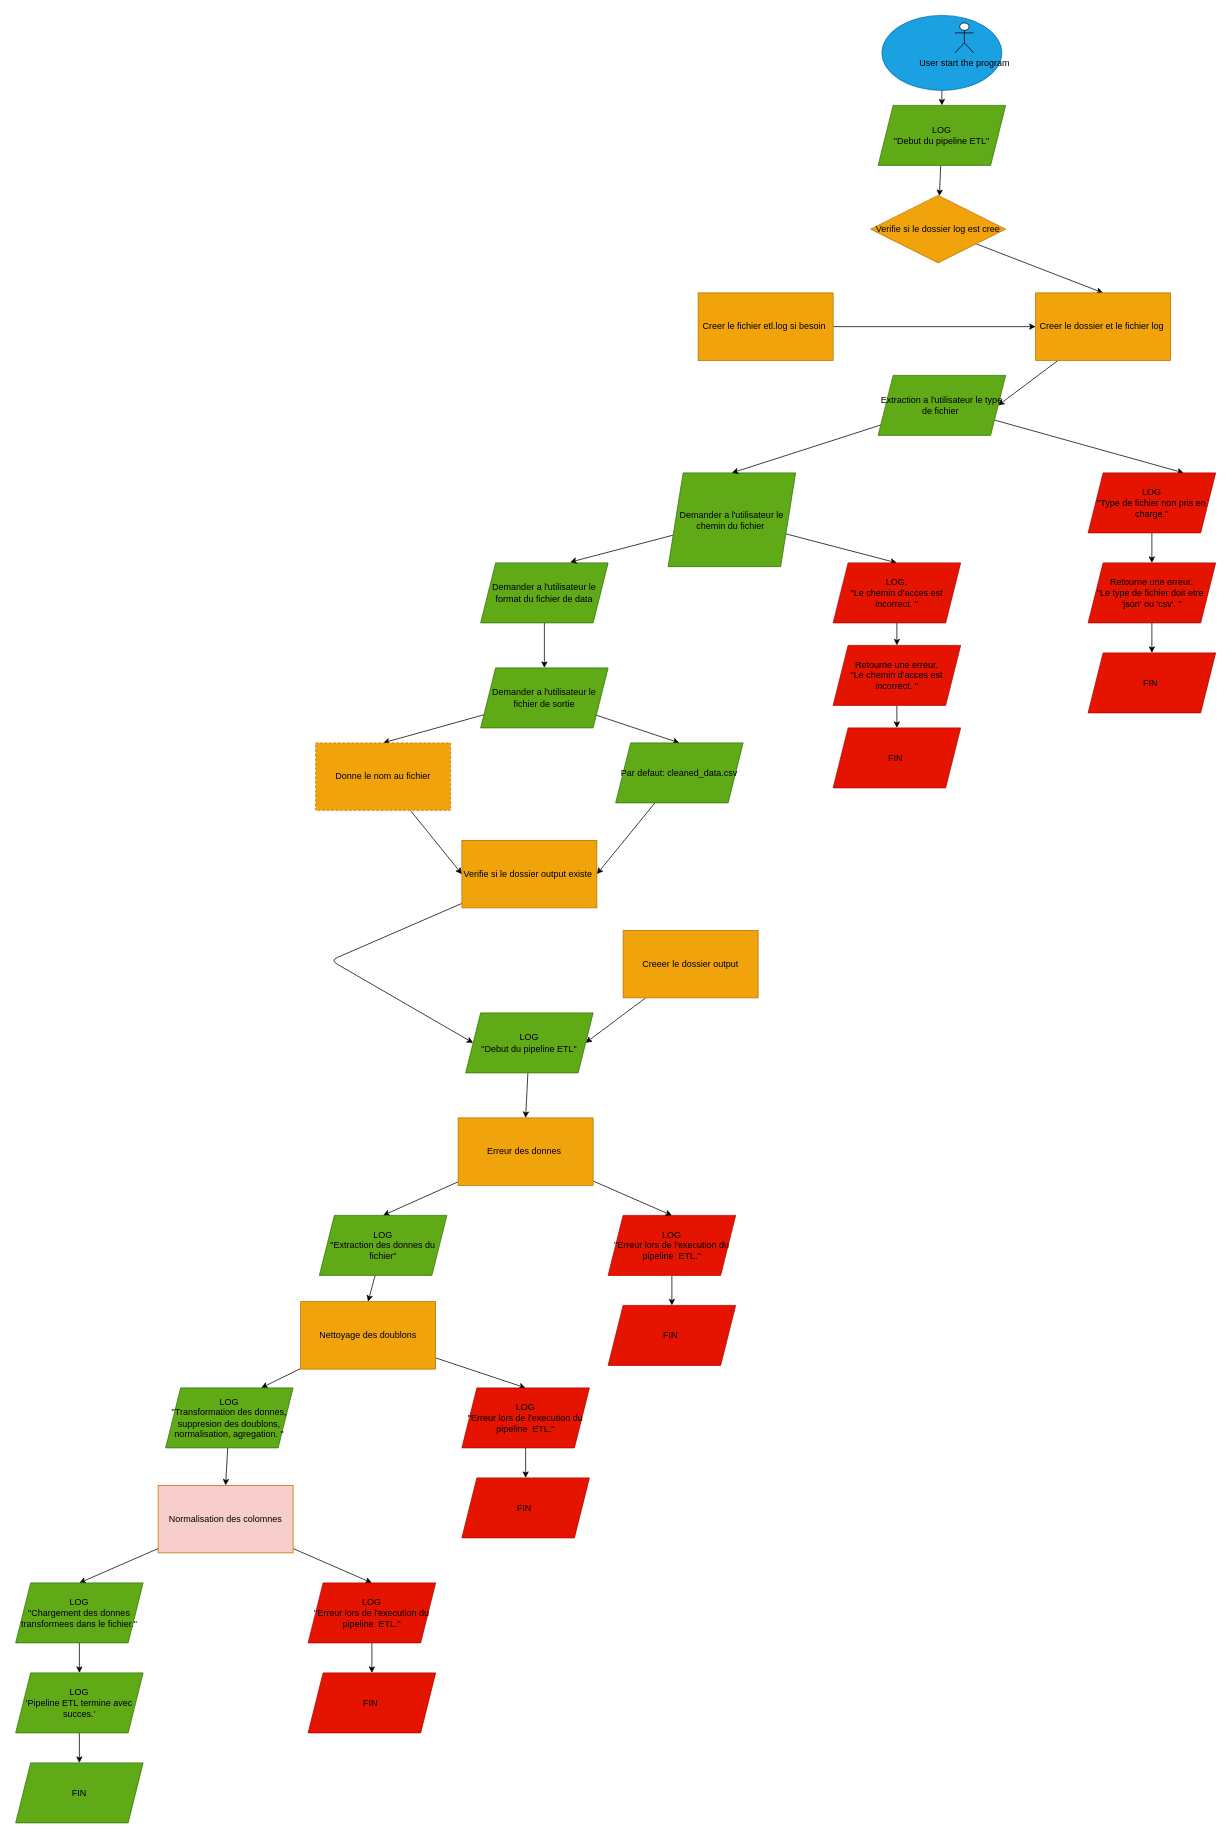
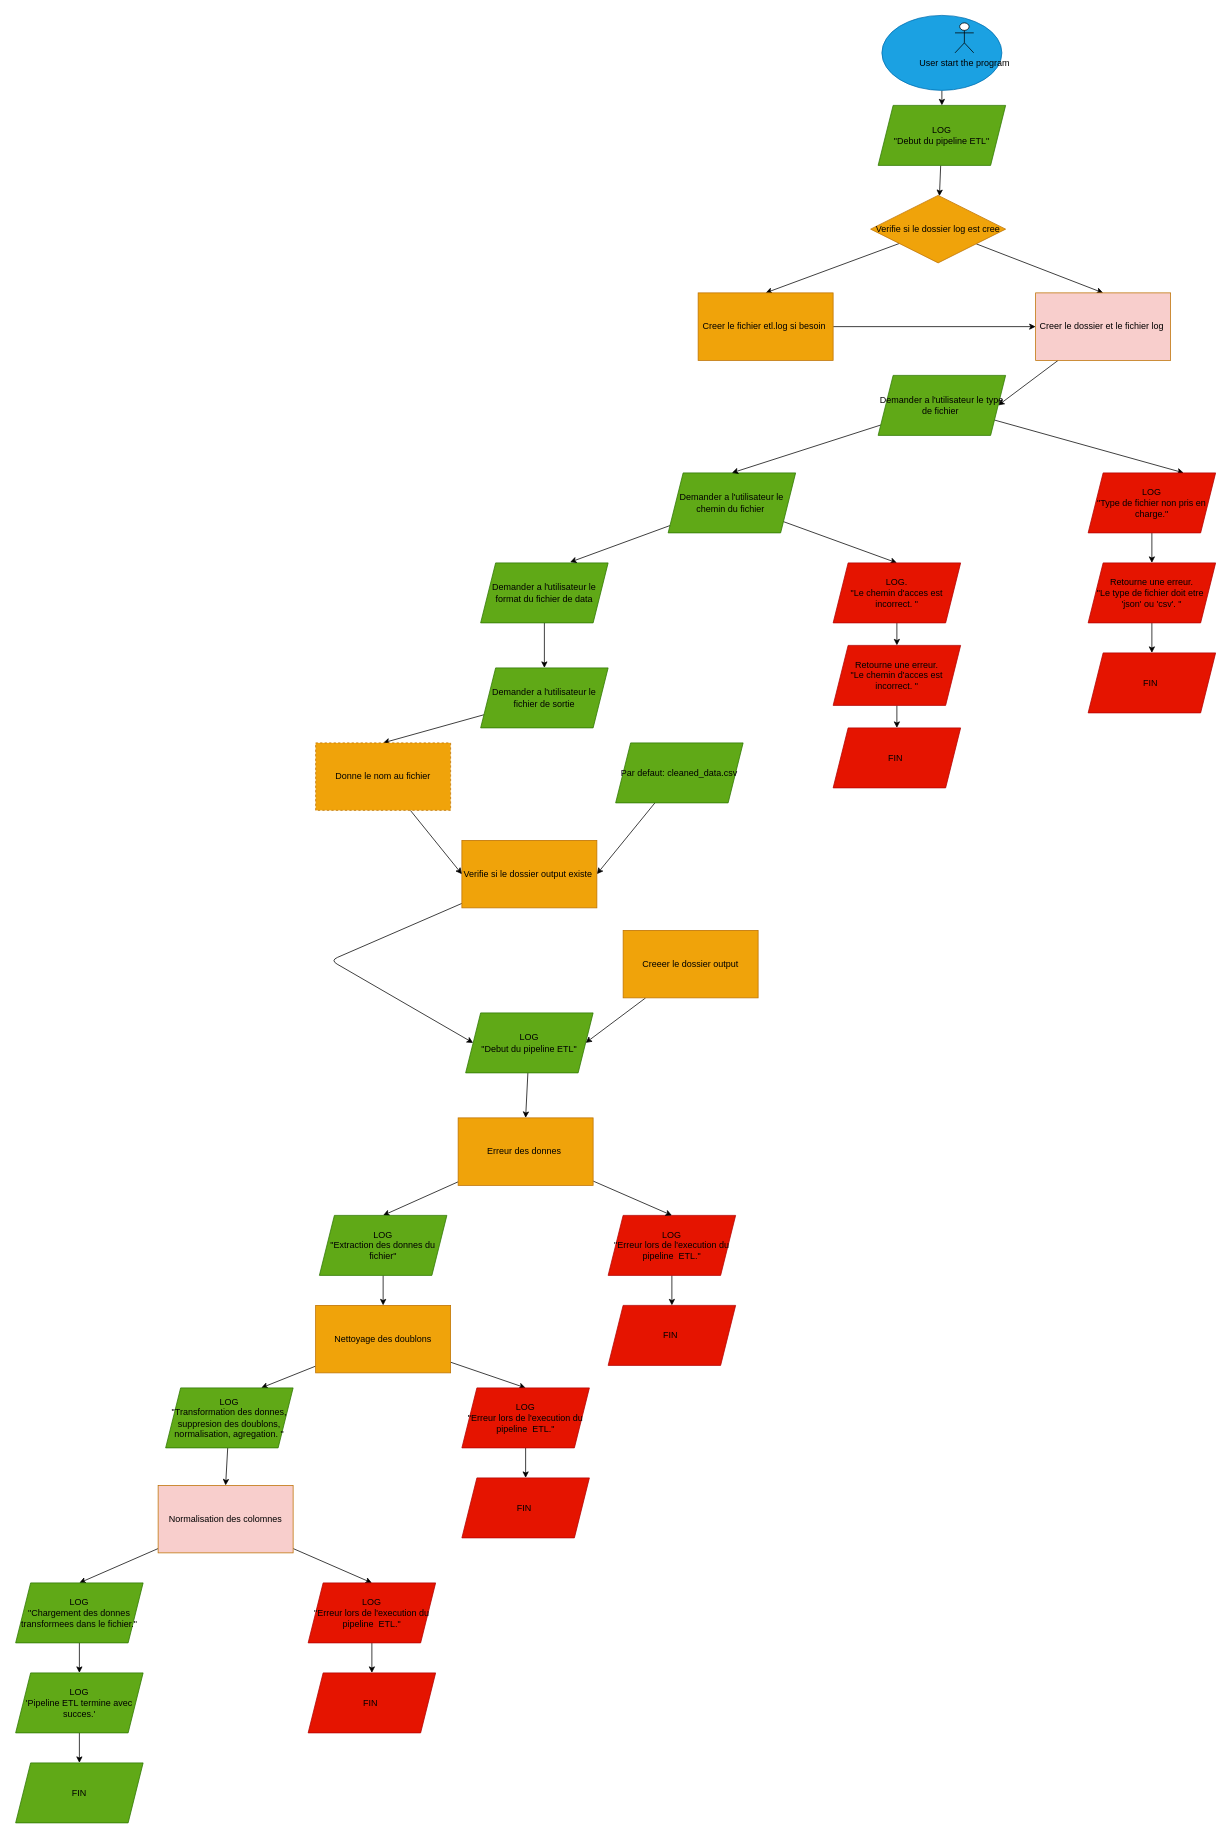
+ <mxCell id="6" style="edgeStyle=none;html=1;entryX=0.5;entryY=0;entryDx=0;entryDy=0;fontColor=#000000;" parent="1" source="7" target="22" edge="1"><mxGeometry relative="1" as="geometry" /></mxCell>
- <mxCell id="20" value="Creer le dossier et le fichier log&amp;nbsp;" style="rounded=0;whiteSpace=wrap;html=1;fontColor=#000000;fillColor=#f0a30a;strokeColor=#BD7000;" parent="1" vertex="1"><mxGeometry x="1380" y="390" width="180" height="90" as="geometry" /></mxCell>
+ <mxCell id="20" value="Creer le dossier et le fichier log&amp;nbsp;" style="rounded=0;whiteSpace=wrap;html=1;fontColor=#000000;fillColor=#f8cecc;strokeColor=#BD7000;" parent="1" vertex="1"><mxGeometry x="1380" y="390" width="180" height="90" as="geometry" /></mxCell>
- <mxCell id="28" value="&lt;font color=&quot;#000000&quot;&gt;Extraction a l'utilisateur le type de fichier&amp;nbsp;&lt;br&gt;&lt;/font&gt;" style="shape=parallelogram;perimeter=parallelogramPerimeter;whiteSpace=wrap;html=1;fixedSize=1;fillColor=#60a917;strokeColor=#2D7600;fontColor=#ffffff;" parent="1" vertex="1"><mxGeometry x="1170" y="500" width="170" height="80" as="geometry" /></mxCell>
+ <mxCell id="28" value="&lt;font color=&quot;#000000&quot;&gt;Demander a l'utilisateur le type de fichier&amp;nbsp;&lt;br&gt;&lt;/font&gt;" style="shape=parallelogram;perimeter=parallelogramPerimeter;whiteSpace=wrap;html=1;fixedSize=1;fillColor=#60a917;strokeColor=#2D7600;fontColor=#ffffff;" parent="1" vertex="1"><mxGeometry x="1170" y="500" width="170" height="80" as="geometry" /></mxCell>
- <mxCell id="25" value="&lt;font color=&quot;#000000&quot;&gt;Demander a l'utilisateur le chemin du fichier&amp;nbsp;&lt;br&gt;&lt;/font&gt;" style="shape=parallelogram;perimeter=parallelogramPerimeter;whiteSpace=wrap;html=1;fixedSize=1;fillColor=#60a917;strokeColor=#2D7600;fontColor=#ffffff;" parent="1" vertex="1"><mxGeometry x="890" y="630" width="170" height="125" as="geometry" /></mxCell>
+ <mxCell id="25" value="&lt;font color=&quot;#000000&quot;&gt;Demander a l'utilisateur le chemin du fichier&amp;nbsp;&lt;br&gt;&lt;/font&gt;" style="shape=parallelogram;perimeter=parallelogramPerimeter;whiteSpace=wrap;html=1;fixedSize=1;fillColor=#60a917;strokeColor=#2D7600;fontColor=#ffffff;" parent="1" vertex="1"><mxGeometry x="890" y="630" width="170" height="80" as="geometry" /></mxCell>
- <mxCell id="16" style="edgeStyle=none;html=1;entryX=0.5;entryY=0;entryDx=0;entryDy=0;fontColor=#000000;" parent="1" source="18" target="41" edge="1"><mxGeometry relative="1" as="geometry" /></mxCell>
- <mxCell id="36" value="Nettoyage des doublons" style="rounded=0;whiteSpace=wrap;html=1;fontColor=#000000;fillColor=#f0a30a;strokeColor=#BD7000;" parent="1" vertex="1"><mxGeometry x="400" y="1735" width="180" height="90" as="geometry" /></mxCell>
+ <mxCell id="36" value="Nettoyage des doublons" style="rounded=0;whiteSpace=wrap;html=1;fontColor=#000000;fillColor=#f0a30a;strokeColor=#BD7000;" parent="1" vertex="1"><mxGeometry x="420" y="1740" width="180" height="90" as="geometry" /></mxCell>
